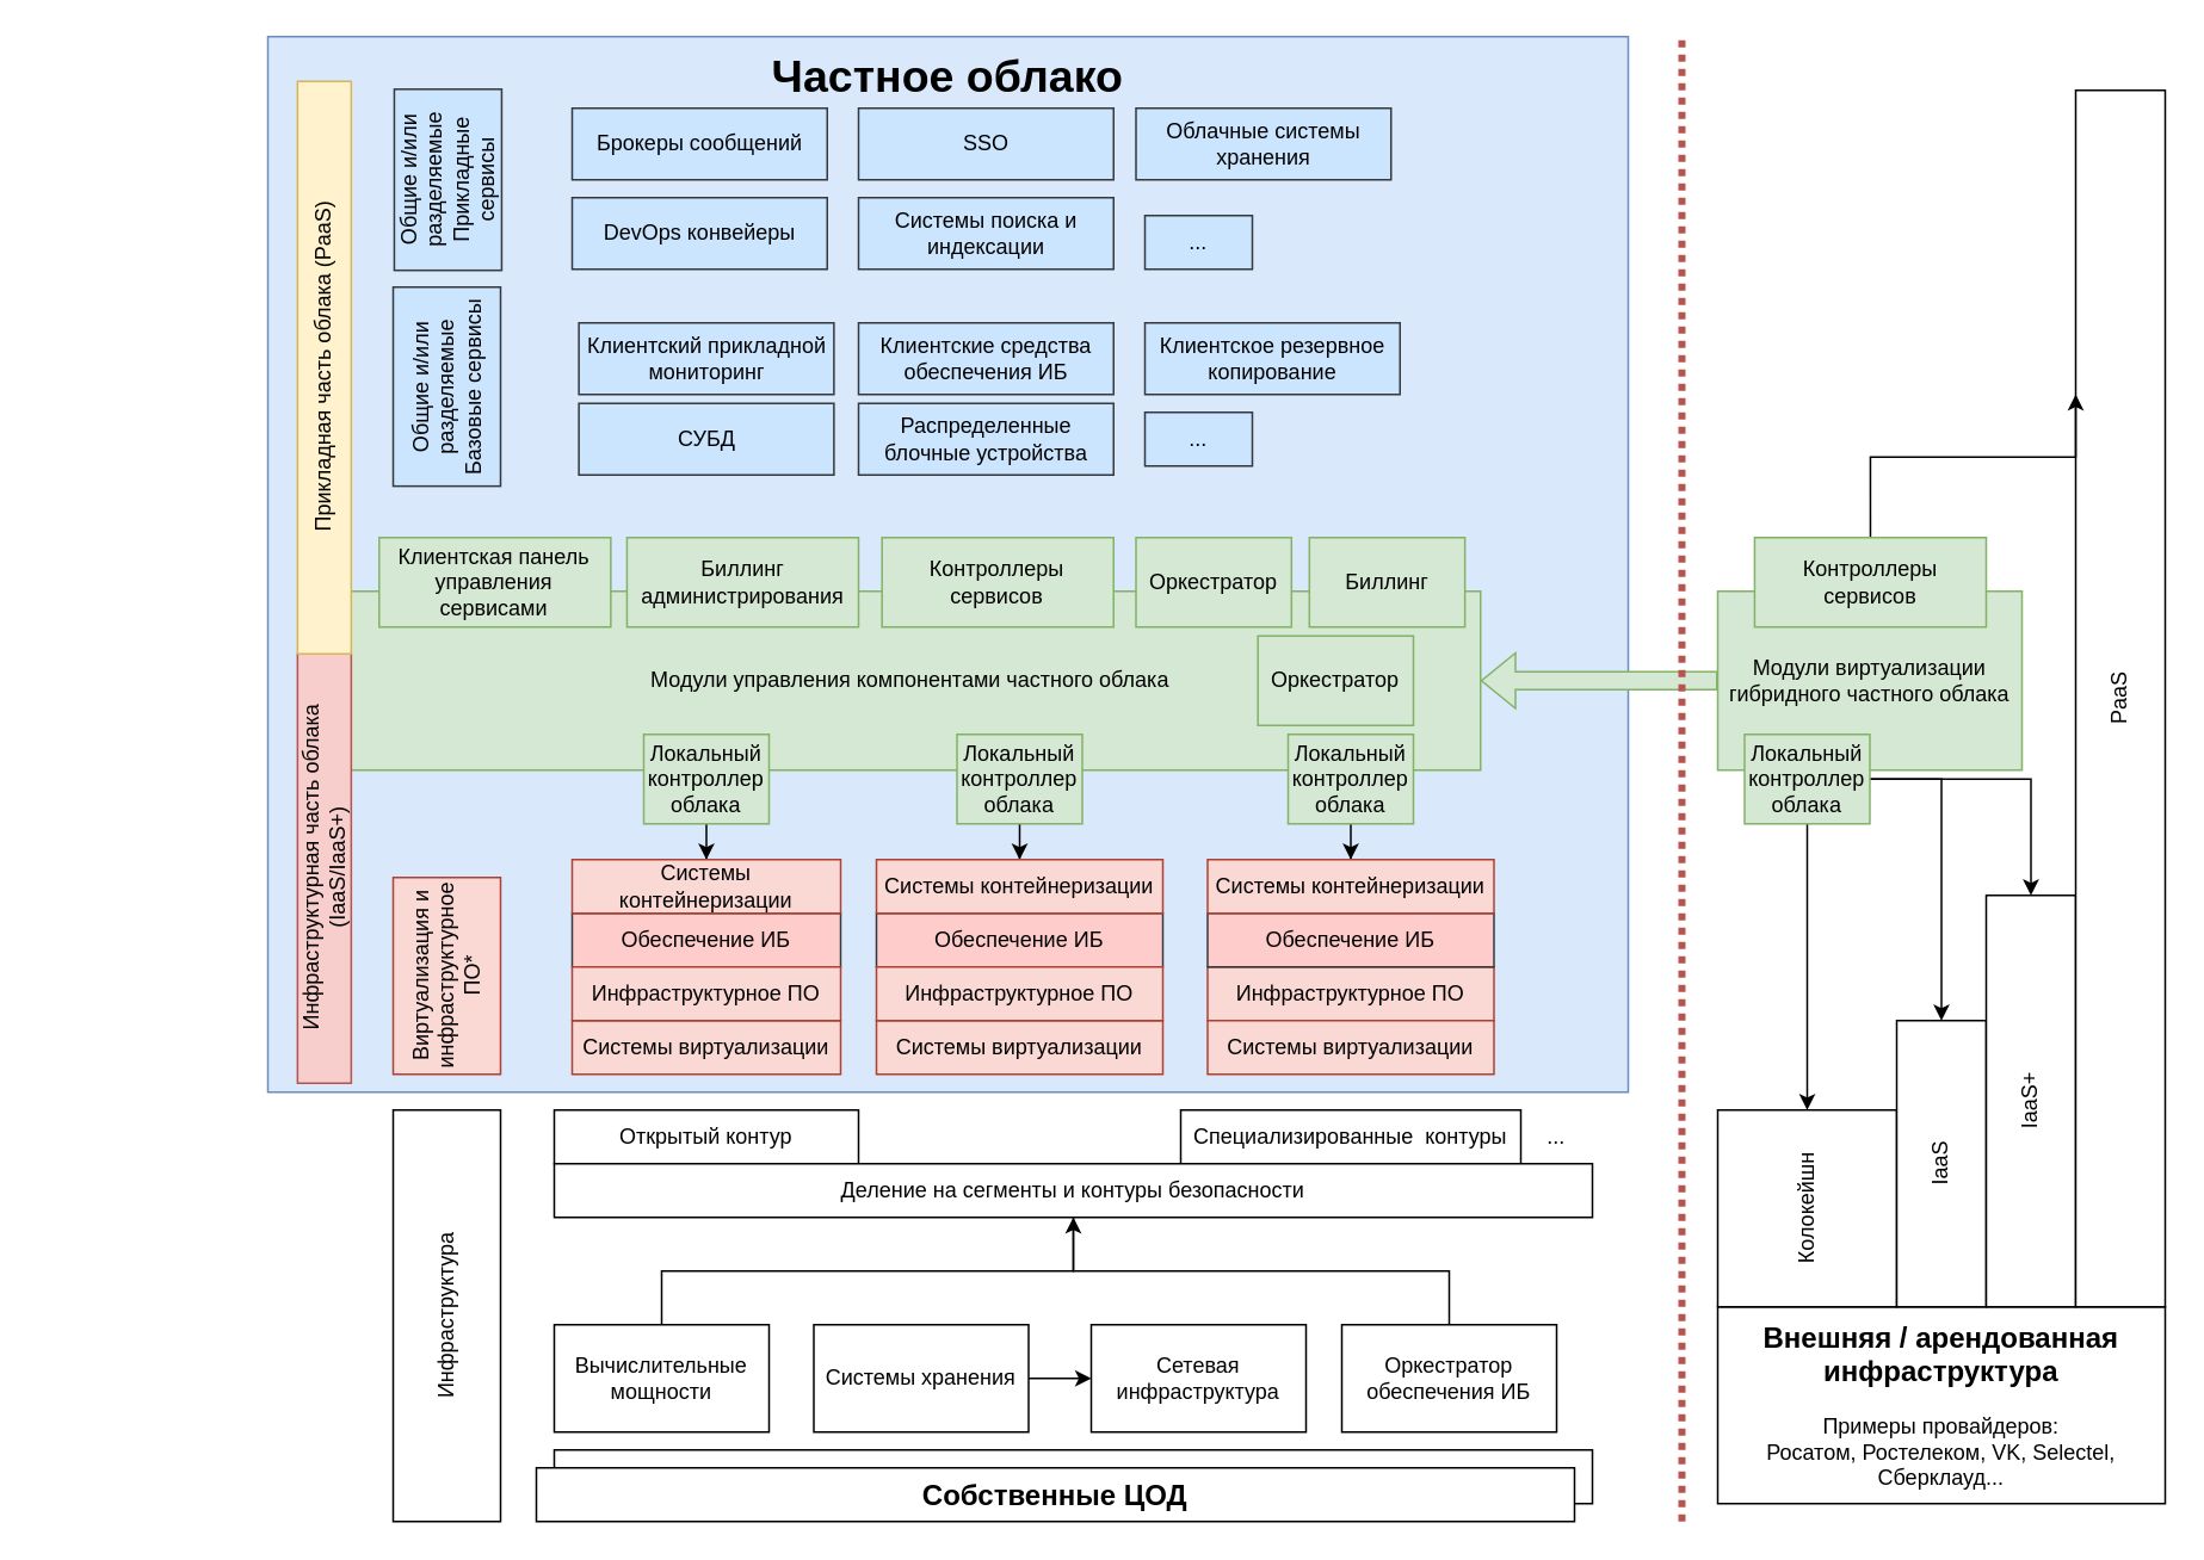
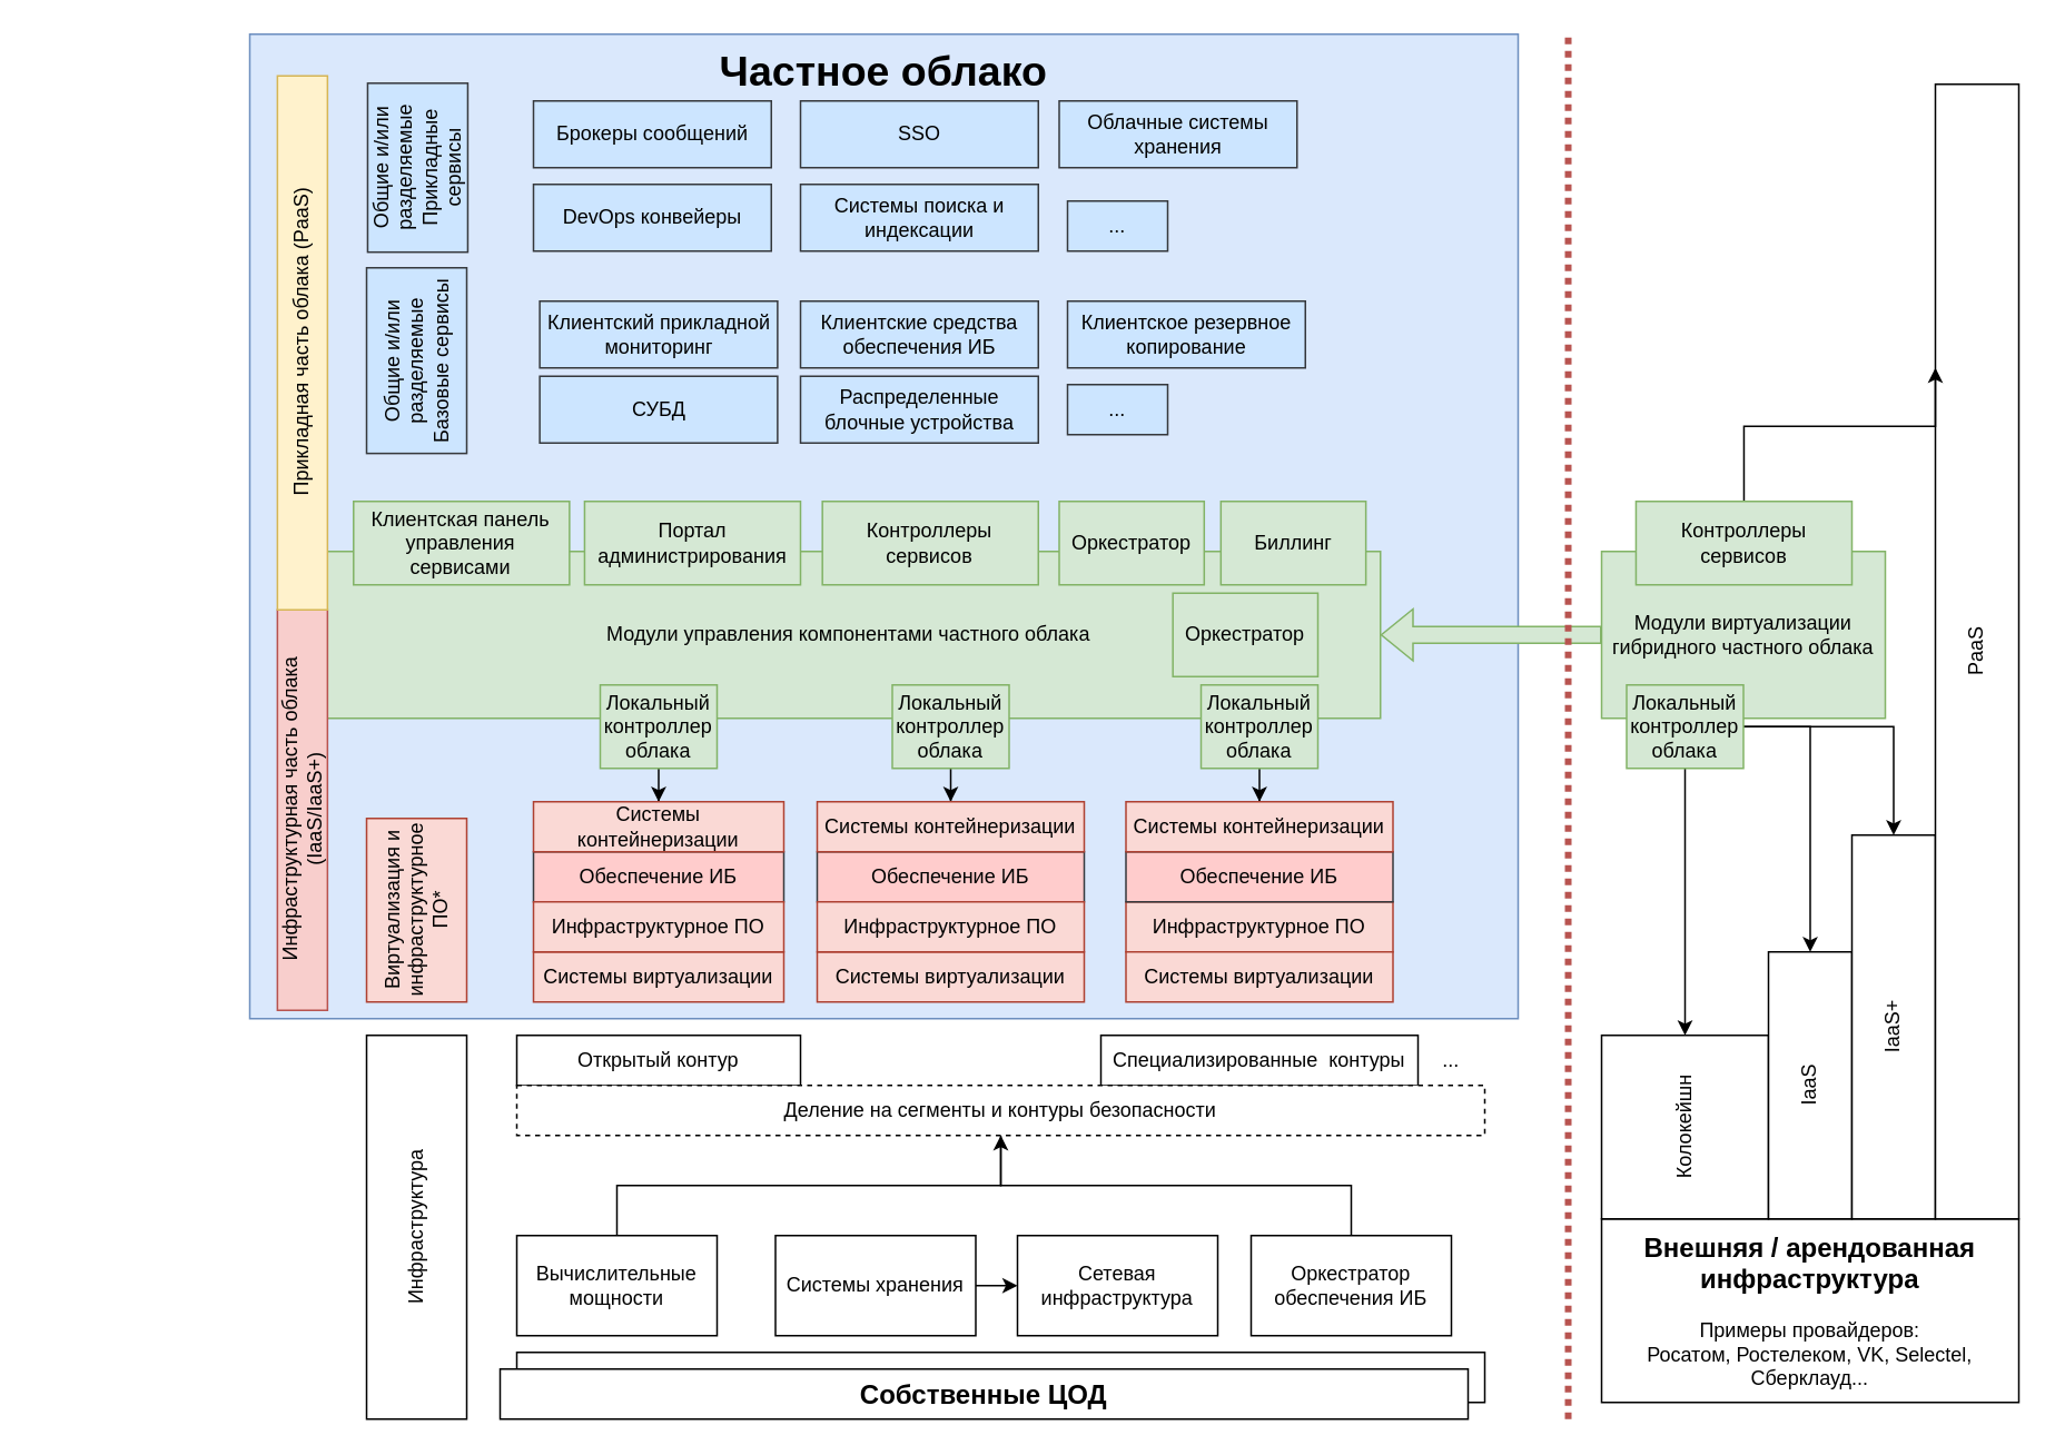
- <mxCell id="66" value="Биллинг администрирования" style="rounded=0;whiteSpace=wrap;html=1;fillColor=#d5e8d4;strokeColor=#82b366;" parent="1" vertex="1"><mxGeometry x="349.62" y="300" width="129.38" height="50" as="geometry" /></mxCell>
+ <mxCell id="66" value="Портал администрирования" style="rounded=0;whiteSpace=wrap;html=1;fillColor=#d5e8d4;strokeColor=#82b366;" parent="1" vertex="1"><mxGeometry x="349.62" y="300" width="129.38" height="50" as="geometry" /></mxCell>
- <mxCell id="15" value="Деление на сегменты и контуры безопасности" style="rounded=0;whiteSpace=wrap;html=1;" parent="1" vertex="1"><mxGeometry x="309" y="650" width="580" height="30" as="geometry" /></mxCell>
+ <mxCell id="15" value="Деление на сегменты и контуры безопасности" style="rounded=0;whiteSpace=wrap;html=1;dashed=1;" parent="1" vertex="1"><mxGeometry x="309" y="650" width="580" height="30" as="geometry" /></mxCell>
- <mxCell id="13" value="Системы хранения" style="rounded=0;whiteSpace=wrap;html=1;" parent="1" vertex="1"><mxGeometry x="454" y="740" width="120" height="60" as="geometry" /></mxCell>
+ <mxCell id="13" value="Системы хранения" style="rounded=0;whiteSpace=wrap;html=1;" parent="1" vertex="1"><mxGeometry x="464" y="740" width="120" height="60" as="geometry" /></mxCell>
